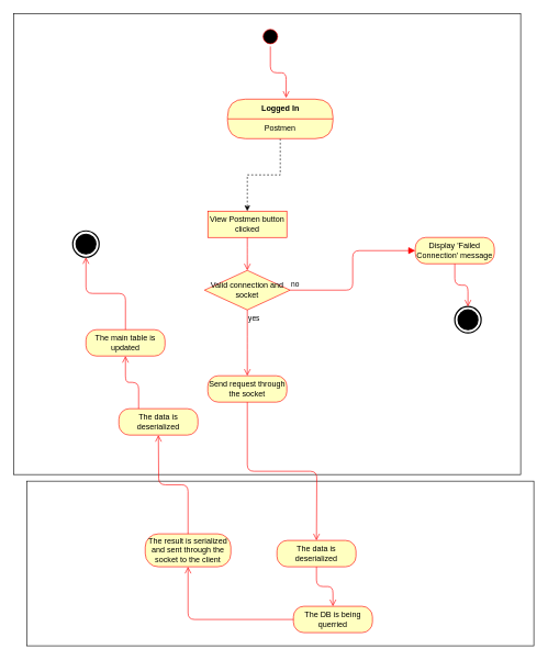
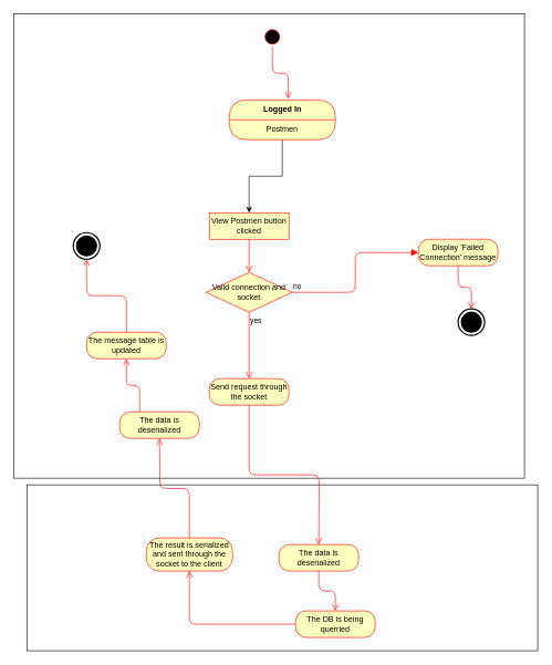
- <mxCell id="7" style="edgeStyle=orthogonalEdgeStyle;rounded=0;orthogonalLoop=1;jettySize=auto;html=1;dashed=1;" edge="1" parent="1" source="20" target="3"><mxGeometry relative="1" as="geometry"><mxPoint x="392.04" y="284" as="targetPoint" /></mxGeometry></mxCell>
+ <mxCell id="7" style="edgeStyle=orthogonalEdgeStyle;rounded=0;orthogonalLoop=1;jettySize=auto;html=1;" edge="1" parent="1" source="20" target="3"><mxGeometry relative="1" as="geometry"><mxPoint x="392.04" y="284" as="targetPoint" /></mxGeometry></mxCell>
- <mxCell id="16" value="The main table is updated" style="rounded=1;whiteSpace=wrap;html=1;arcSize=40;fontColor=#000000;fillColor=#ffffc0;strokeColor=#ff0000;" vertex="1" parent="1"><mxGeometry x="130" y="500" width="120" height="40" as="geometry" /></mxCell>
+ <mxCell id="16" value="The message table is updated" style="rounded=1;whiteSpace=wrap;html=1;arcSize=40;fontColor=#000000;fillColor=#ffffc0;strokeColor=#ff0000;" vertex="1" parent="1"><mxGeometry x="130" y="500" width="120" height="40" as="geometry" /></mxCell>
